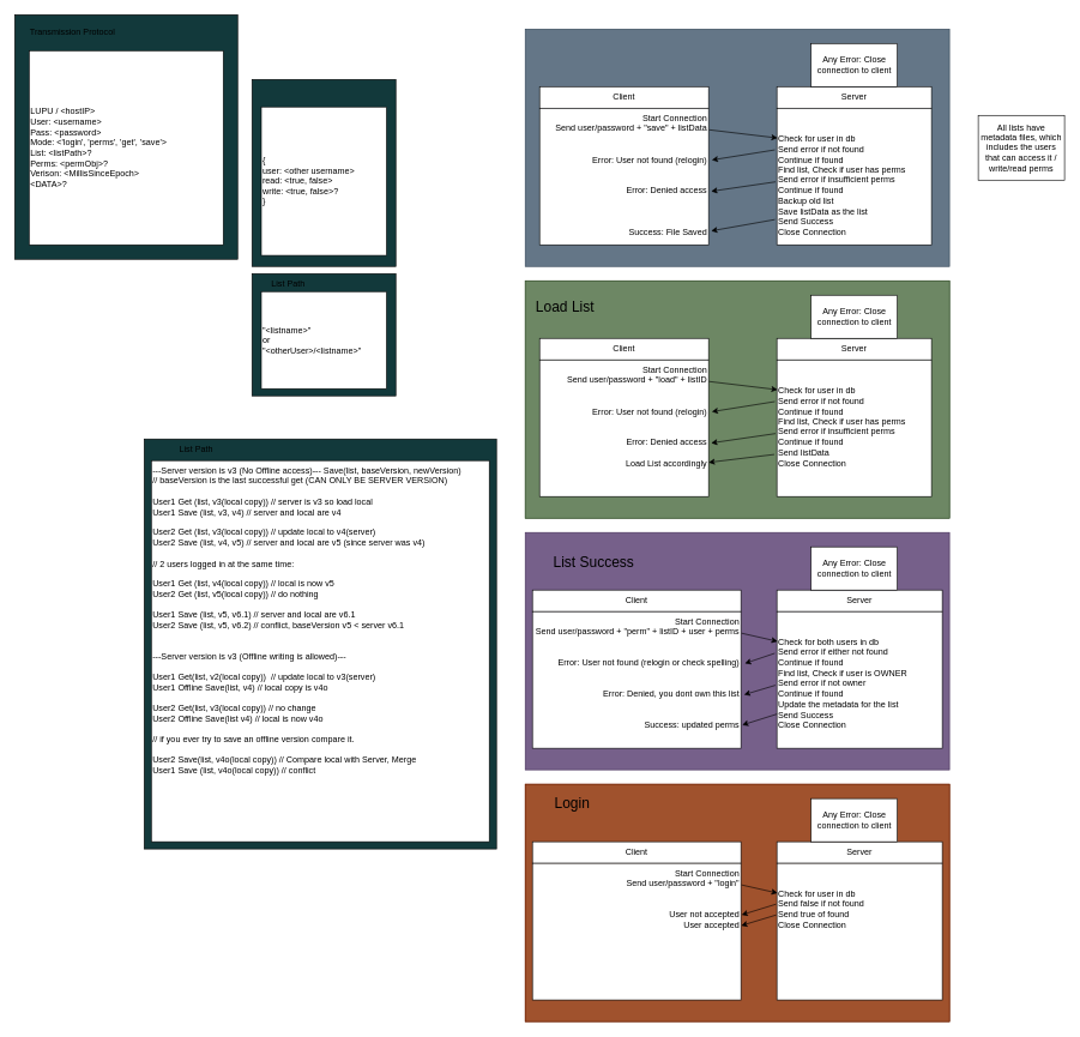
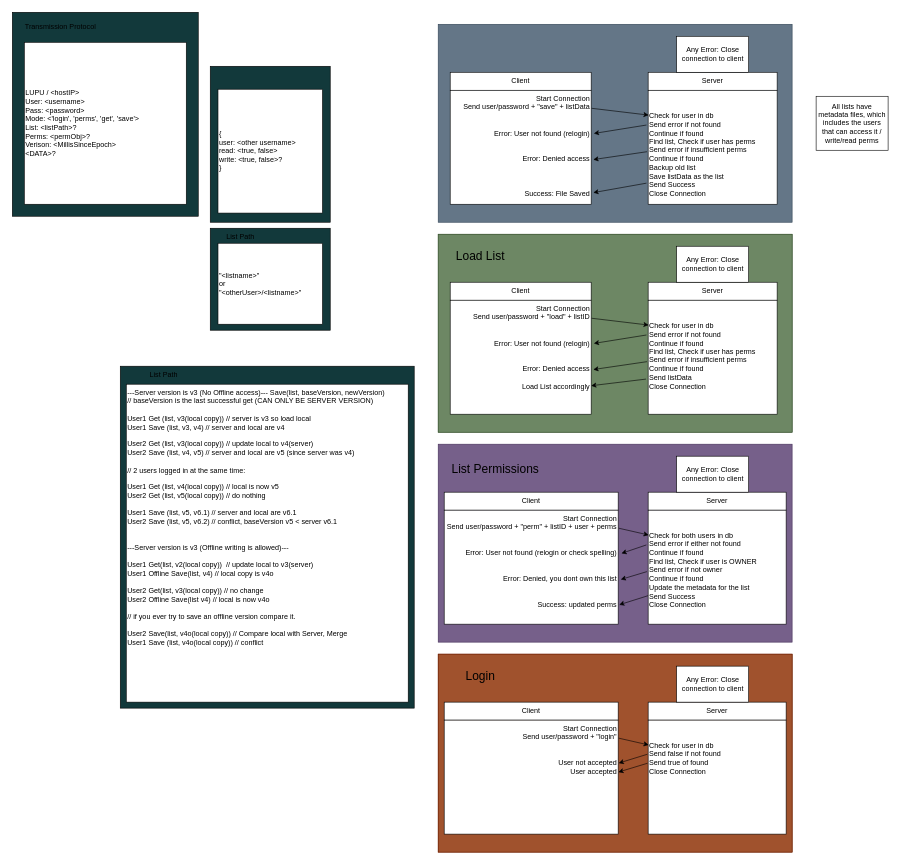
- <mxCell id="18" value="Load List" style="text;html=1;align=center;verticalAlign=middle;resizable=0;points=[];autosize=1;strokeColor=none;fillColor=none;fontSize=20;" parent="16" vertex="1"><mxGeometry x="5" y="15" width="100" height="40" as="geometry" /></mxCell>
+ <mxCell id="18" value="Load List" style="text;html=1;align=center;verticalAlign=middle;resizable=0;points=[];autosize=1;strokeColor=none;fillColor=none;fontSize=20;" parent="16" vertex="1"><mxGeometry x="20" y="15" width="100" height="40" as="geometry" /></mxCell>
- <mxCell id="32" value="List Success" style="text;html=1;align=center;verticalAlign=middle;resizable=0;points=[];autosize=1;strokeColor=none;fillColor=none;fontSize=20;" parent="30" vertex="1"><mxGeometry x="10" y="20" width="170" height="40" as="geometry" /></mxCell>
+ <mxCell id="32" value="List Permissions" style="text;html=1;align=center;verticalAlign=middle;resizable=0;points=[];autosize=1;strokeColor=none;fillColor=none;fontSize=20;" parent="30" vertex="1"><mxGeometry x="10" y="20" width="170" height="40" as="geometry" /></mxCell>
- <mxCell id="46" value="Login" style="text;html=1;align=center;verticalAlign=middle;resizable=0;points=[];autosize=1;strokeColor=none;fillColor=none;fontSize=20;" parent="44" vertex="1"><mxGeometry x="30" y="5" width="70" height="40" as="geometry" /></mxCell>
+ <mxCell id="46" value="Login" style="text;html=1;align=center;verticalAlign=middle;resizable=0;points=[];autosize=1;strokeColor=none;fillColor=none;fontSize=20;" parent="44" vertex="1"><mxGeometry x="35" y="15" width="70" height="40" as="geometry" /></mxCell>
